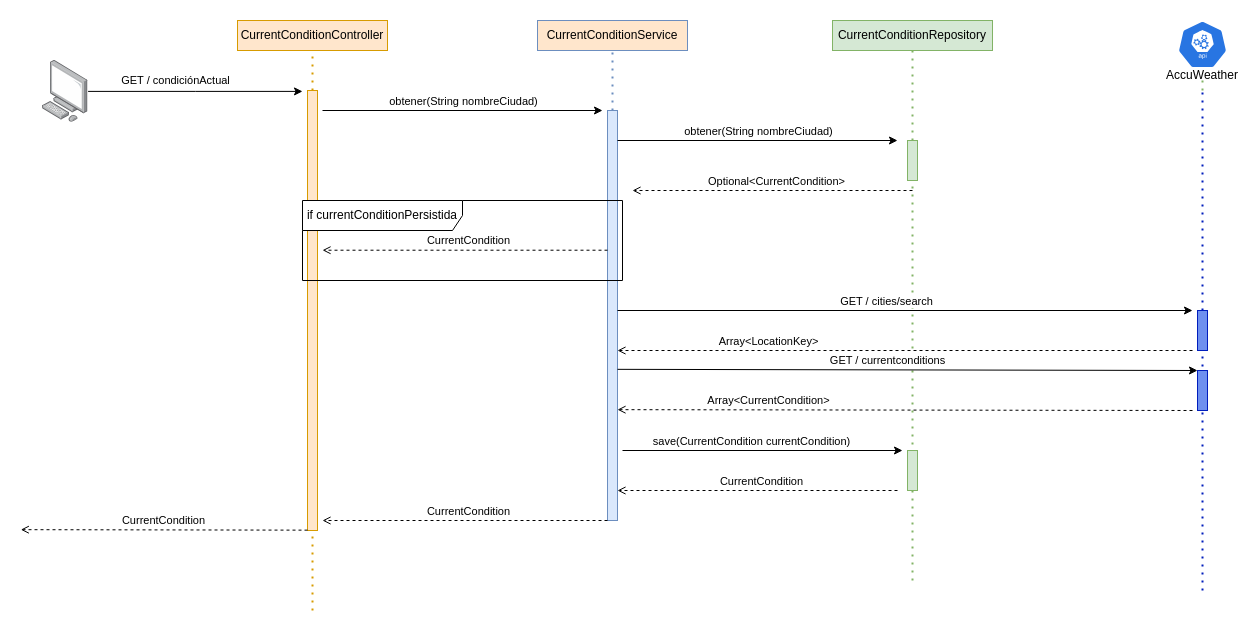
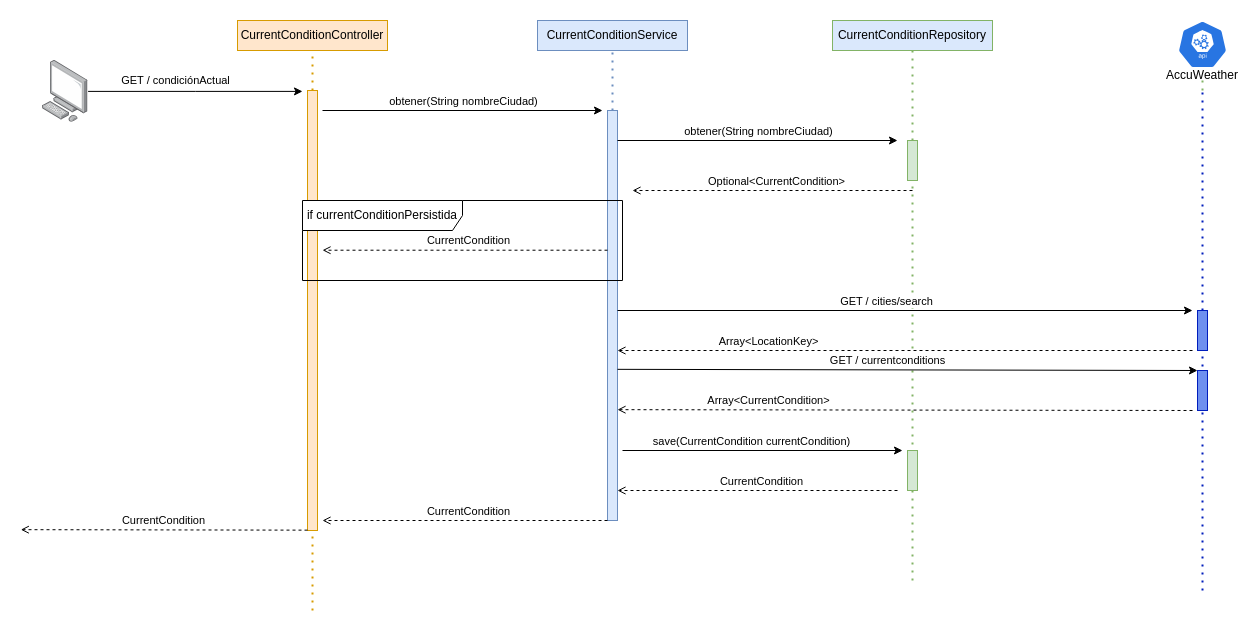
- <mxCell id="9" value="CurrentConditionService" style="rounded=0;whiteSpace=wrap;html=1;fillColor=#ffe6cc;strokeColor=#6c8ebf;" parent="1" vertex="1"><mxGeometry x="537" y="20" width="150" height="30" as="geometry" /></mxCell>
+ <mxCell id="9" value="CurrentConditionService" style="rounded=0;whiteSpace=wrap;html=1;fillColor=#dae8fc;strokeColor=#6c8ebf;" parent="1" vertex="1"><mxGeometry x="537" y="20" width="150" height="30" as="geometry" /></mxCell>
- <mxCell id="11" value="CurrentConditionRepository" style="rounded=0;whiteSpace=wrap;html=1;fillColor=#d5e8d4;strokeColor=#82b366;" parent="1" vertex="1"><mxGeometry x="832" y="20" width="160" height="30" as="geometry" /></mxCell>
+ <mxCell id="11" value="CurrentConditionRepository" style="rounded=0;whiteSpace=wrap;html=1;fillColor=#dae8fc;strokeColor=#82b366;" parent="1" vertex="1"><mxGeometry x="832" y="20" width="160" height="30" as="geometry" /></mxCell>
